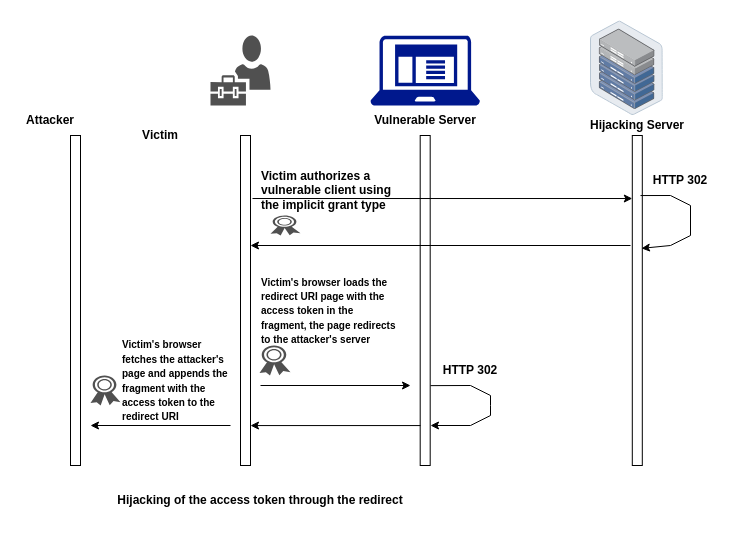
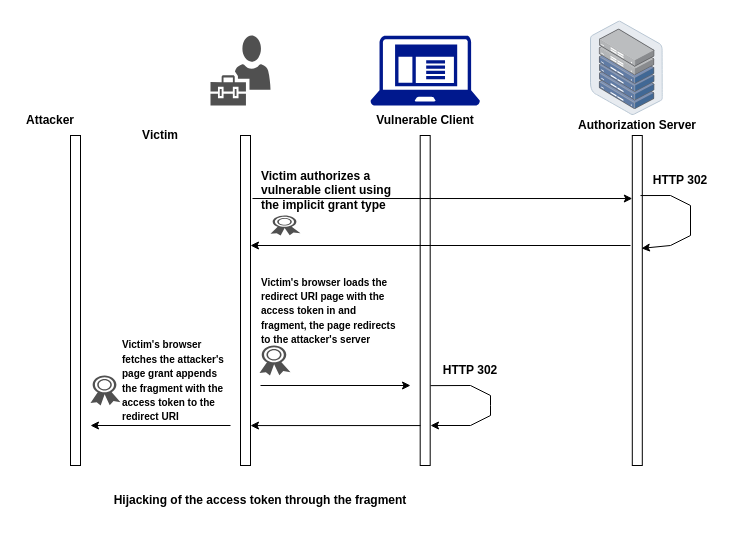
- <mxCell id="7" value="&lt;b&gt;Vulnerable Server&lt;/b&gt;" style="text;html=1;align=center;verticalAlign=middle;whiteSpace=wrap;rounded=0;" vertex="1" parent="1"><mxGeometry x="359.69" y="105" width="130" height="30" as="geometry" /></mxCell>
+ <mxCell id="7" value="&lt;b&gt;Vulnerable Client&lt;/b&gt;" style="text;html=1;align=center;verticalAlign=middle;whiteSpace=wrap;rounded=0;" vertex="1" parent="1"><mxGeometry x="359.69" y="105" width="130" height="30" as="geometry" /></mxCell>
- <mxCell id="9" value="&lt;b&gt;Hijacking Server&lt;/b&gt;" style="text;html=1;align=center;verticalAlign=middle;whiteSpace=wrap;rounded=0;" vertex="1" parent="1"><mxGeometry x="570" y="110" width="133.6" height="30" as="geometry" /></mxCell>
+ <mxCell id="9" value="&lt;b&gt;Authorization Server&lt;/b&gt;" style="text;html=1;align=center;verticalAlign=middle;whiteSpace=wrap;rounded=0;" vertex="1" parent="1"><mxGeometry x="570" y="110" width="133.6" height="30" as="geometry" /></mxCell>
- <mxCell id="28" value="&lt;b&gt;&lt;font style=&quot;font-size: 10px;&quot;&gt;Victim's browser loads the redirect URI page with the access token in the fragment, the page redirects to the attacker's server&lt;/font&gt;&lt;/b&gt;" style="text;html=1;align=left;verticalAlign=middle;whiteSpace=wrap;rounded=0;" vertex="1" parent="1"><mxGeometry x="259" y="295" width="141" height="30" as="geometry" /></mxCell>
+ <mxCell id="28" value="&lt;b&gt;&lt;font style=&quot;font-size: 10px;&quot;&gt;Victim's browser loads the redirect URI page with the access token in and fragment, the page redirects to the attacker's server&lt;/font&gt;&lt;/b&gt;" style="text;html=1;align=left;verticalAlign=middle;whiteSpace=wrap;rounded=0;" vertex="1" parent="1"><mxGeometry x="259" y="295" width="141" height="30" as="geometry" /></mxCell>
- <mxCell id="29" value="&lt;b&gt;&lt;font style=&quot;font-size: 10px;&quot;&gt;Victim's browser fetches the attacker's page and appends the fragment with the access token to the redirect URI&lt;/font&gt;&lt;/b&gt;" style="text;html=1;align=left;verticalAlign=middle;whiteSpace=wrap;rounded=0;" vertex="1" parent="1"><mxGeometry x="120" y="365" width="110" height="30" as="geometry" /></mxCell>
+ <mxCell id="29" value="&lt;b&gt;&lt;font style=&quot;font-size: 10px;&quot;&gt;Victim's browser fetches the attacker's page grant appends the fragment with the access token to the redirect URI&lt;/font&gt;&lt;/b&gt;" style="text;html=1;align=left;verticalAlign=middle;whiteSpace=wrap;rounded=0;" vertex="1" parent="1"><mxGeometry x="120" y="365" width="110" height="30" as="geometry" /></mxCell>
- <mxCell id="26" value="&lt;b&gt;Hijacking of the access token through the redirect&lt;/b&gt;" style="text;html=1;align=center;verticalAlign=middle;whiteSpace=wrap;rounded=0;" vertex="1" parent="1"><mxGeometry x="80" y="485" width="360" height="30" as="geometry" /></mxCell>
+ <mxCell id="26" value="&lt;b&gt;Hijacking of the access token through the fragment&lt;/b&gt;" style="text;html=1;align=center;verticalAlign=middle;whiteSpace=wrap;rounded=0;" vertex="1" parent="1"><mxGeometry x="80" y="485" width="360" height="30" as="geometry" /></mxCell>
